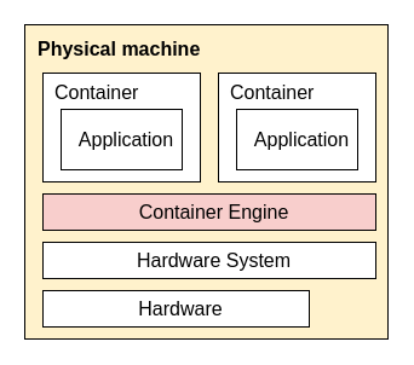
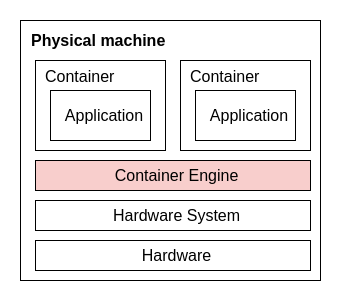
- <mxCell id="2" value="Physical machine" style="rounded=0;whiteSpace=wrap;html=1;align=left;verticalAlign=top;spacingLeft=5;spacing=6;fontSize=16;fontStyle=1;fillColor=#fff2cc;" vertex="1" parent="1"><mxGeometry x="20" y="20" width="300" height="260" as="geometry" /></mxCell>
+ <mxCell id="2" value="Physical machine" style="rounded=0;whiteSpace=wrap;html=1;align=left;verticalAlign=top;spacingLeft=5;spacing=6;fontSize=16;fontStyle=1" vertex="1" parent="1"><mxGeometry x="20" y="20" width="300" height="260" as="geometry" /></mxCell>
- <mxCell id="6" value="Hardware" style="rounded=0;whiteSpace=wrap;html=1;verticalAlign=middle;align=center;spacingLeft=8;fontSize=16;" vertex="1" parent="1"><mxGeometry x="35" y="240" width="220" height="30" as="geometry" /></mxCell>
+ <mxCell id="6" value="Hardware" style="rounded=0;whiteSpace=wrap;html=1;verticalAlign=middle;align=center;spacingLeft=8;fontSize=16;" vertex="1" parent="1"><mxGeometry x="35" y="240" width="275" height="30" as="geometry" /></mxCell>
